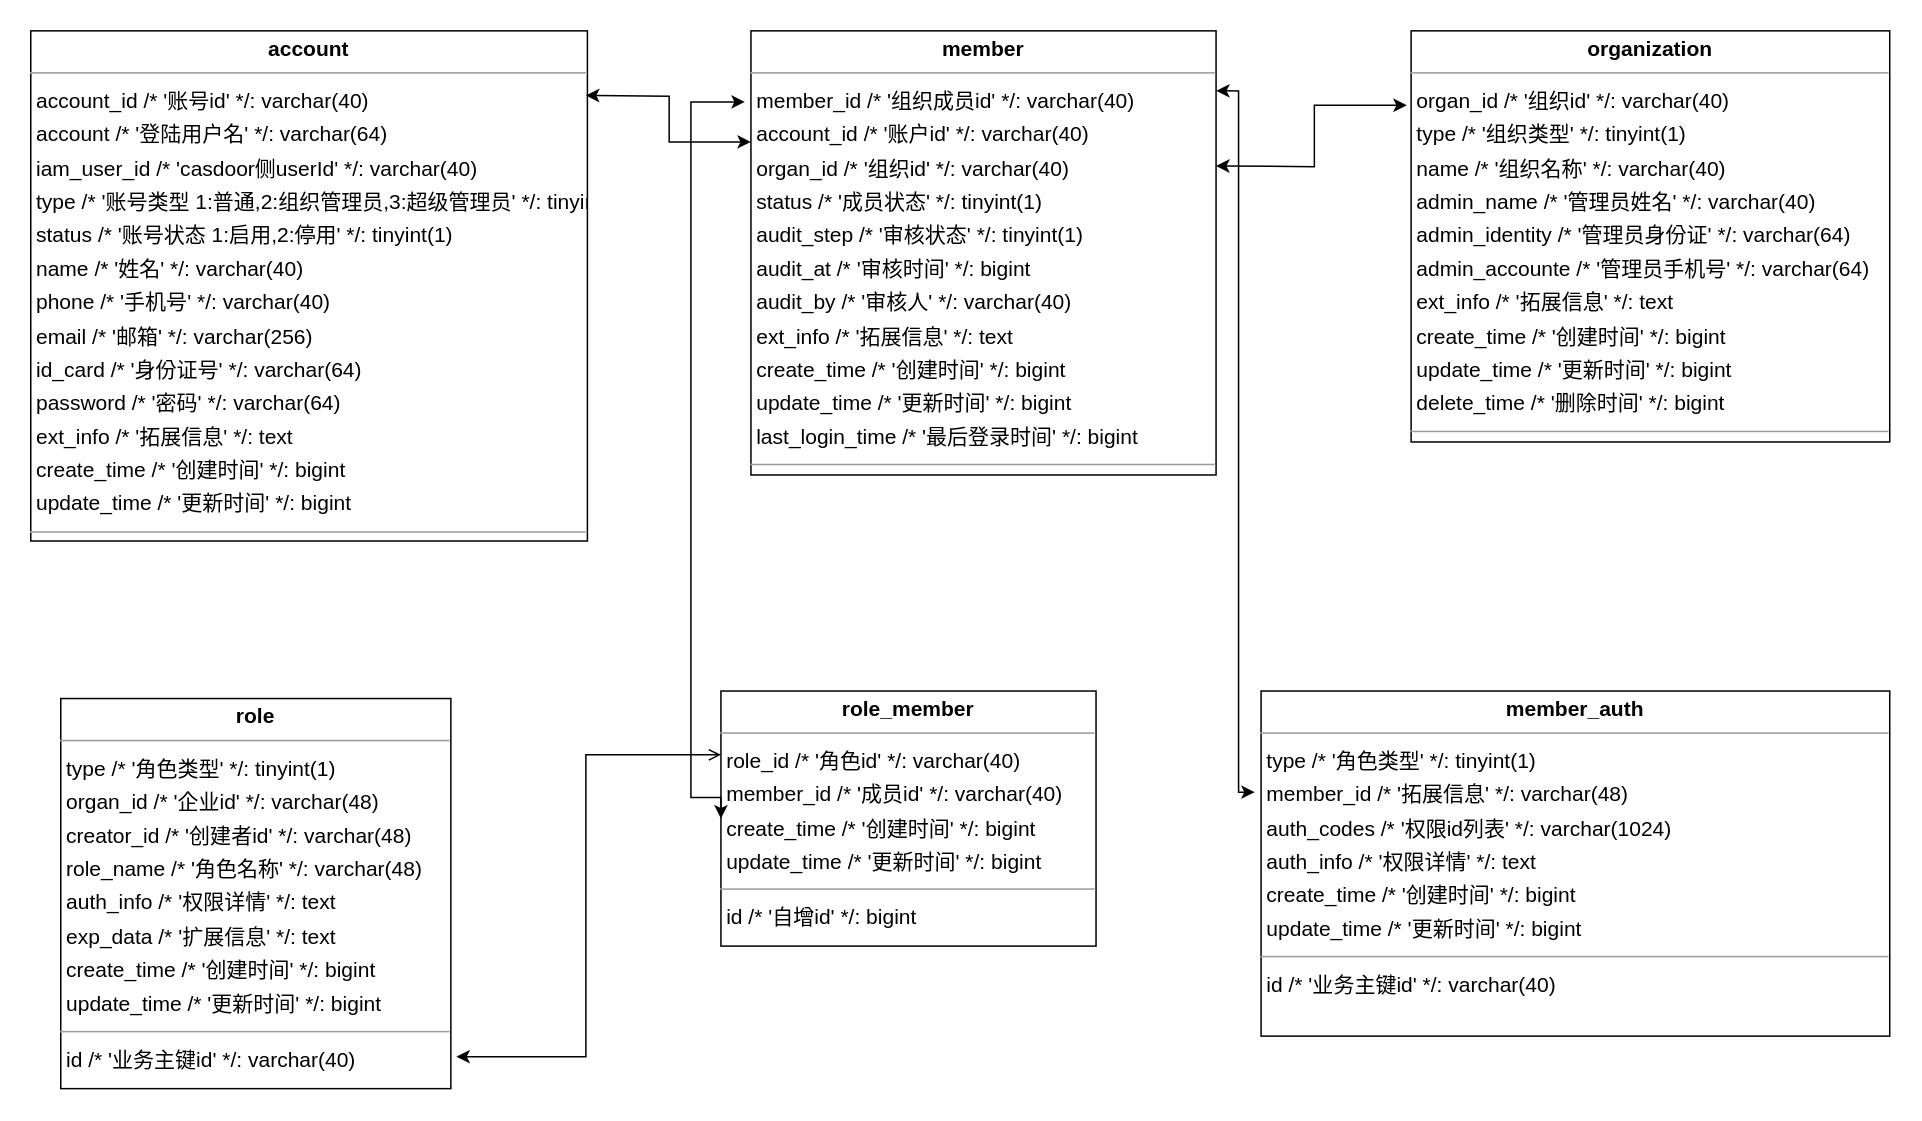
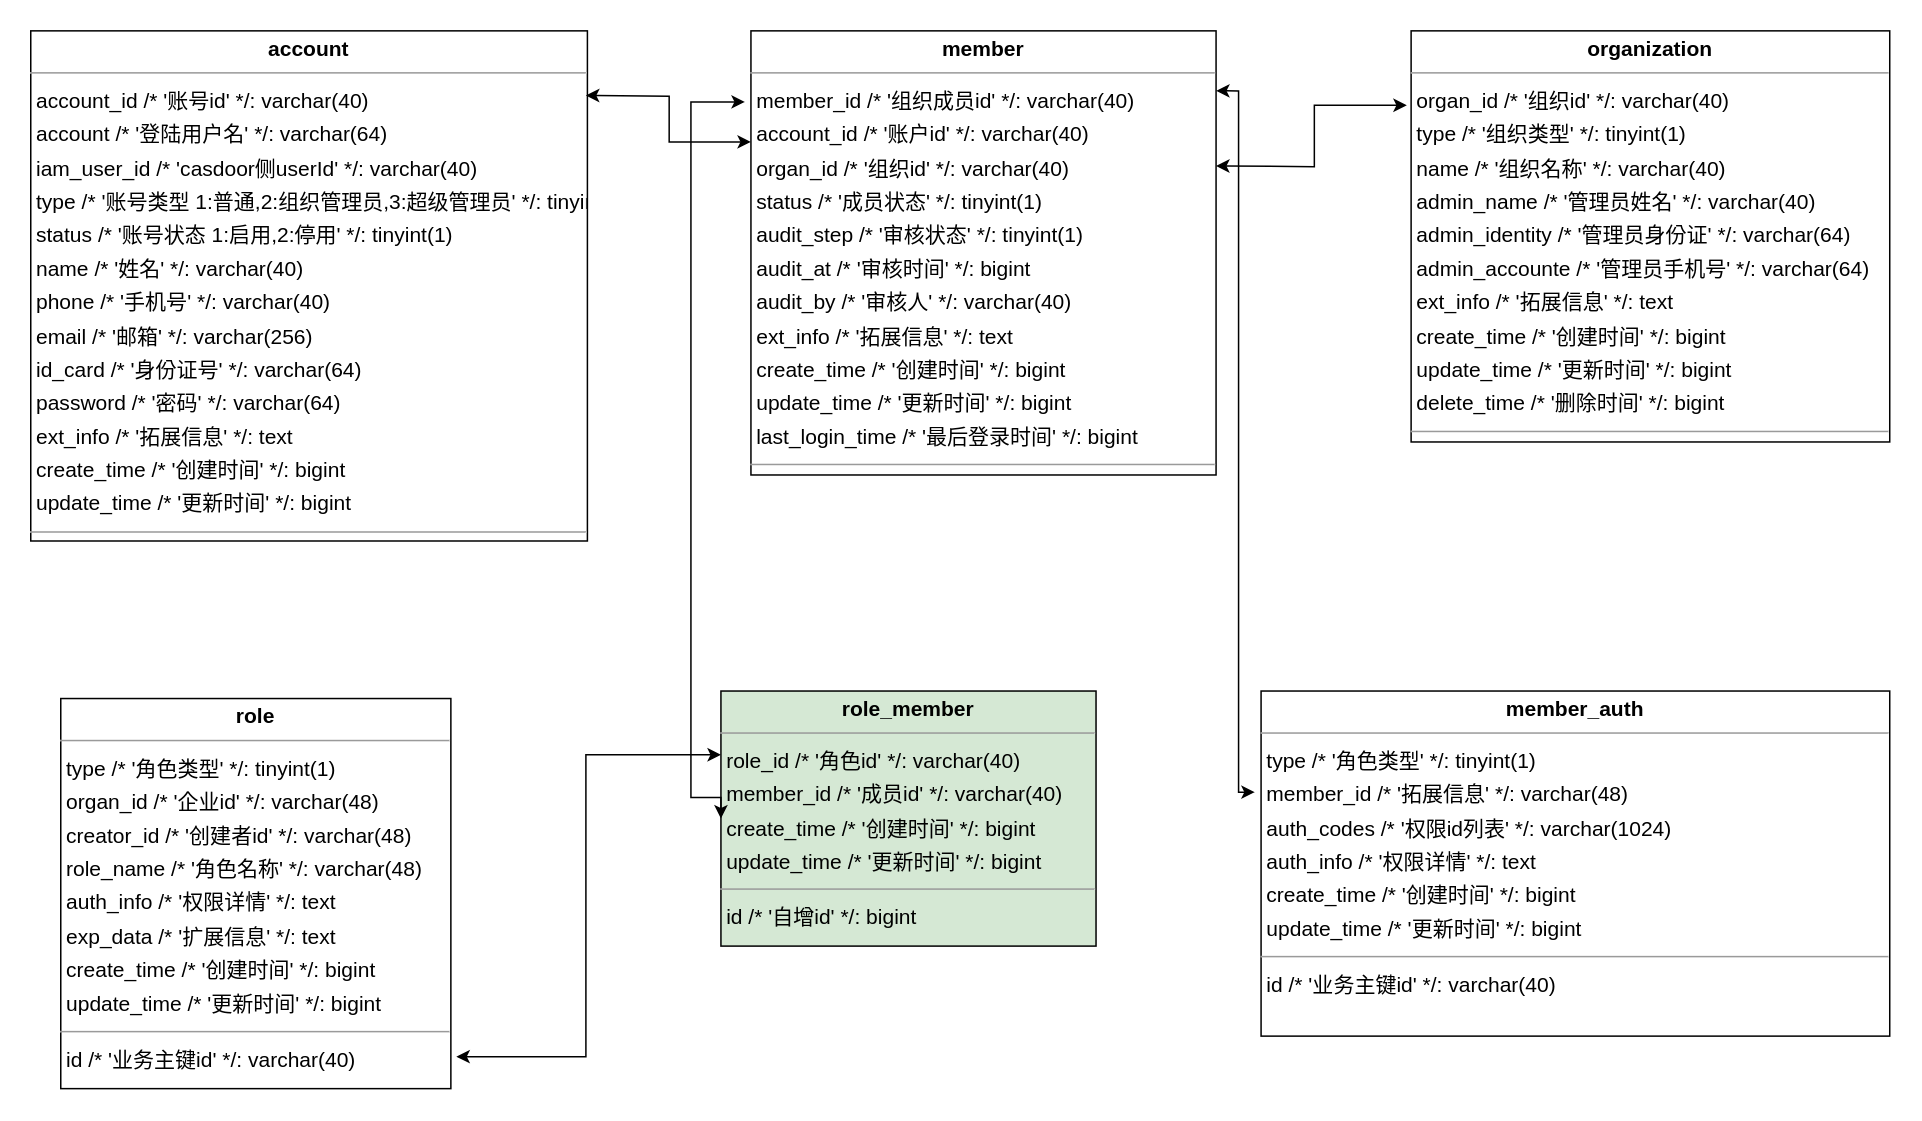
- <mxCell id="12" value="" style="endArrow=open;startArrow=classic;html=1;rounded=0;edgeStyle=orthogonalEdgeStyle;exitX=1.014;exitY=0.918;exitDx=0;exitDy=0;exitPerimeter=0;entryX=0;entryY=0.25;entryDx=0;entryDy=0;" edge="1" parent="1" source="6" target="7"><mxGeometry width="50" height="50" relative="1" as="geometry"><mxPoint x="330" y="530" as="sourcePoint" /><mxPoint x="520" y="760" as="targetPoint" /></mxGeometry></mxCell>
+ <mxCell id="12" value="" style="endArrow=classic;startArrow=classic;html=1;rounded=0;edgeStyle=orthogonalEdgeStyle;exitX=1.014;exitY=0.918;exitDx=0;exitDy=0;exitPerimeter=0;entryX=0;entryY=0.25;entryDx=0;entryDy=0;" edge="1" parent="1" source="6" target="7"><mxGeometry width="50" height="50" relative="1" as="geometry"><mxPoint x="330" y="530" as="sourcePoint" /><mxPoint x="520" y="760" as="targetPoint" /></mxGeometry></mxCell>
- <mxCell id="7" value="&lt;p style=&quot;margin:0px;margin-top:4px;text-align:center;&quot;&gt;&lt;b&gt;role_member&lt;/b&gt;&lt;/p&gt;&lt;hr size=&quot;1&quot;/&gt;&lt;p style=&quot;margin:0 0 0 4px;line-height:1.6;&quot;&gt; role_id  /* &amp;#39;角色id&amp;#39; */: varchar(40)&lt;br/&gt; member_id  /* &amp;#39;成员id&amp;#39; */: varchar(40)&lt;br/&gt; create_time  /* &amp;#39;创建时间&amp;#39; */: bigint&lt;br/&gt; update_time  /* &amp;#39;更新时间&amp;#39; */: bigint&lt;/p&gt;&lt;hr size=&quot;1&quot;/&gt;&lt;p style=&quot;margin:0 0 0 4px;line-height:1.6;&quot;&gt; id  /* &amp;#39;自增id&amp;#39; */: bigint&lt;/p&gt;" style="verticalAlign=top;align=left;overflow=fill;fontSize=14;fontFamily=Helvetica;html=1;rounded=0;shadow=0;comic=0;labelBackgroundColor=none;strokeWidth=1;" parent="1" vertex="1"><mxGeometry x="480" y="460" width="250" height="170" as="geometry" /></mxCell>
+ <mxCell id="7" value="&lt;p style=&quot;margin:0px;margin-top:4px;text-align:center;&quot;&gt;&lt;b&gt;role_member&lt;/b&gt;&lt;/p&gt;&lt;hr size=&quot;1&quot;/&gt;&lt;p style=&quot;margin:0 0 0 4px;line-height:1.6;&quot;&gt; role_id  /* &amp;#39;角色id&amp;#39; */: varchar(40)&lt;br/&gt; member_id  /* &amp;#39;成员id&amp;#39; */: varchar(40)&lt;br/&gt; create_time  /* &amp;#39;创建时间&amp;#39; */: bigint&lt;br/&gt; update_time  /* &amp;#39;更新时间&amp;#39; */: bigint&lt;/p&gt;&lt;hr size=&quot;1&quot;/&gt;&lt;p style=&quot;margin:0 0 0 4px;line-height:1.6;&quot;&gt; id  /* &amp;#39;自增id&amp;#39; */: bigint&lt;/p&gt;" style="verticalAlign=top;align=left;overflow=fill;fontSize=14;fontFamily=Helvetica;html=1;rounded=0;shadow=0;comic=0;labelBackgroundColor=none;strokeWidth=1;fillColor=#d5e8d4;" parent="1" vertex="1"><mxGeometry x="480" y="460" width="250" height="170" as="geometry" /></mxCell>
